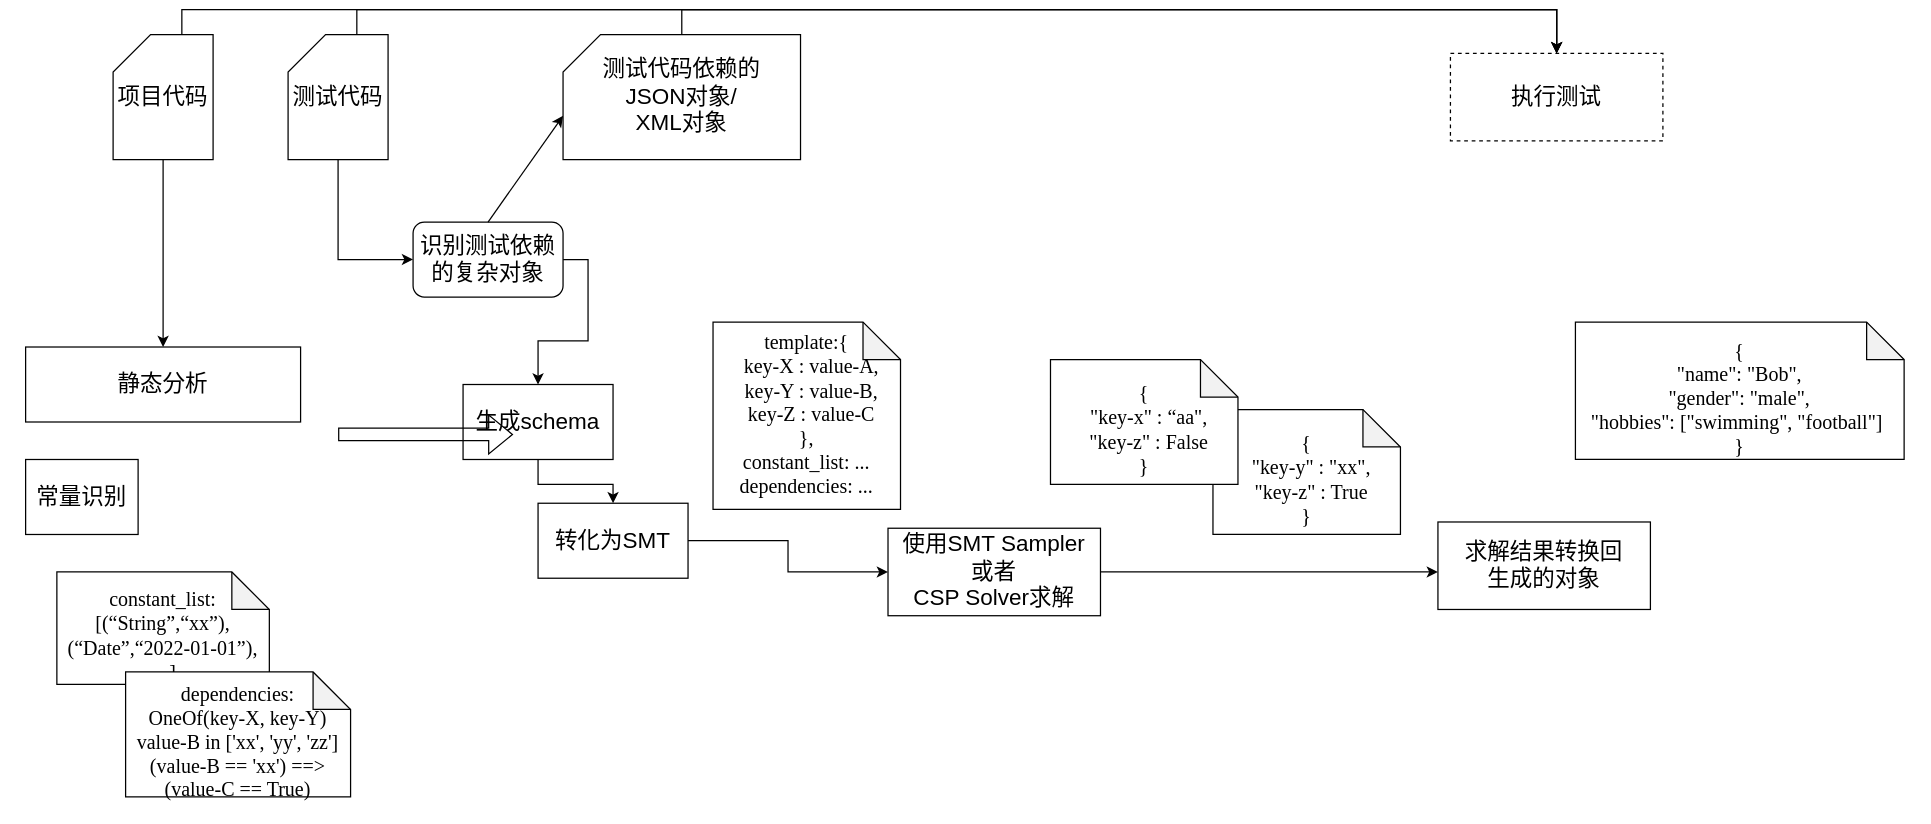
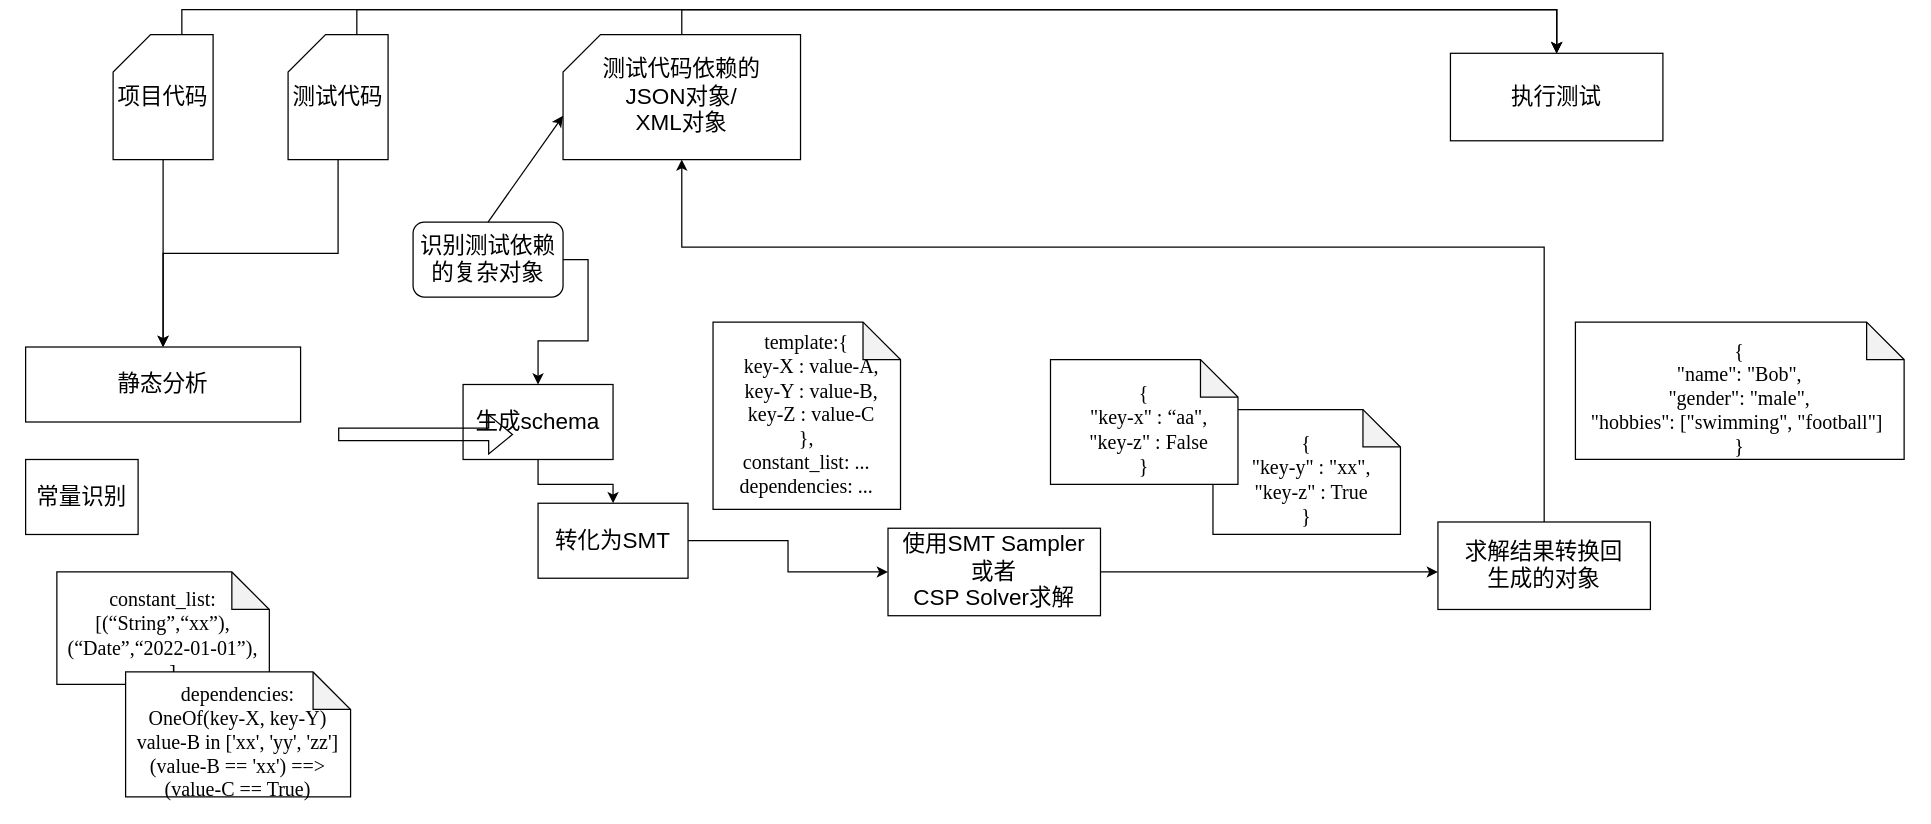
- <mxCell id="13" value="&lt;span style=&quot;font-size: 18px;&quot;&gt;执行测试&lt;br&gt;&lt;/span&gt;" style="rounded=0;whiteSpace=wrap;html=1;dashed=1;" vertex="1" parent="1"><mxGeometry x="1160" y="35" width="170" height="70" as="geometry" /></mxCell>
+ <mxCell id="13" value="&lt;span style=&quot;font-size: 18px;&quot;&gt;执行测试&lt;br&gt;&lt;/span&gt;" style="rounded=0;whiteSpace=wrap;html=1;" vertex="1" parent="1"><mxGeometry x="1160" y="35" width="170" height="70" as="geometry" /></mxCell>
+ <mxCell id="28" style="edgeStyle=orthogonalEdgeStyle;rounded=0;orthogonalLoop=1;jettySize=auto;html=1;exitX=0.5;exitY=0;exitDx=0;exitDy=0;entryX=0.5;entryY=1;entryDx=0;entryDy=0;entryPerimeter=0;" edge="1" parent="1" source="12" target="18"><mxGeometry relative="1" as="geometry"><mxPoint x="560" y="460" as="sourcePoint" /><mxPoint x="520" y="150" as="targetPoint" /><Array as="points"><mxPoint x="1235" y="190" /><mxPoint x="545" y="190" /></Array></mxGeometry></mxCell>
- <mxCell id="15" style="edgeStyle=orthogonalEdgeStyle;rounded=0;orthogonalLoop=1;jettySize=auto;html=1;exitX=0.5;exitY=1;exitDx=0;exitDy=0;exitPerimeter=0;entryX=0;entryY=0.5;entryDx=0;entryDy=0;" edge="1" parent="1" source="16" target="24"><mxGeometry relative="1" as="geometry" /></mxCell>
+ <mxCell id="15" style="edgeStyle=orthogonalEdgeStyle;rounded=0;orthogonalLoop=1;jettySize=auto;html=1;exitX=0.5;exitY=1;exitDx=0;exitDy=0;exitPerimeter=0;" edge="1" parent="1" source="16" target="8"><mxGeometry relative="1" as="geometry" /></mxCell>
